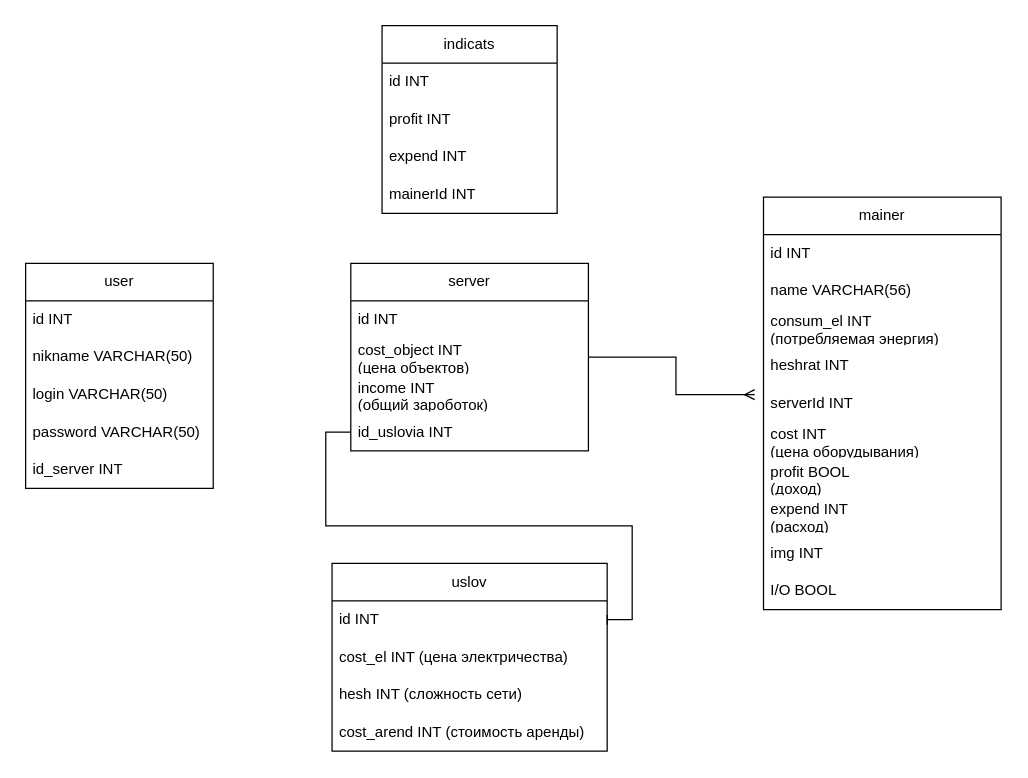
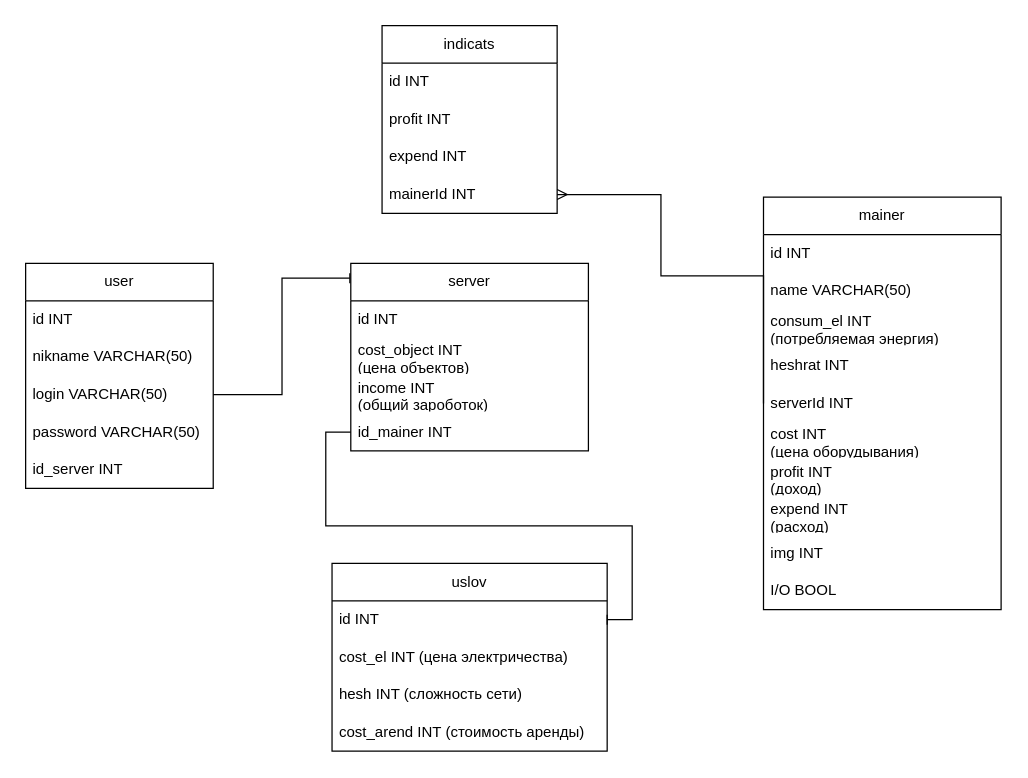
+ <mxCell id="37" style="edgeStyle=orthogonalEdgeStyle;rounded=0;orthogonalLoop=1;jettySize=auto;html=1;exitX=0;exitY=0.5;exitDx=0;exitDy=0;entryX=1;entryY=0.5;entryDx=0;entryDy=0;endArrow=ERmany;endFill=0;" edge="1" parent="1" source="18" target="36"><mxGeometry relative="1" as="geometry"><Array as="points"><mxPoint x="610" y="220" /><mxPoint x="528" y="220" /><mxPoint x="528" y="155" /></Array></mxGeometry></mxCell>
- <mxCell id="15" value="name VARCHAR(56)" style="text;strokeColor=none;fillColor=none;align=left;verticalAlign=middle;spacingLeft=4;spacingRight=4;overflow=hidden;points=[[0,0.5],[1,0.5]];portConstraint=eastwest;rotatable=0;whiteSpace=wrap;html=1;" parent="13" vertex="1"><mxGeometry y="60" width="190" height="30" as="geometry" /></mxCell>
+ <mxCell id="15" value="name VARCHAR(50)" style="text;strokeColor=none;fillColor=none;align=left;verticalAlign=middle;spacingLeft=4;spacingRight=4;overflow=hidden;points=[[0,0.5],[1,0.5]];portConstraint=eastwest;rotatable=0;whiteSpace=wrap;html=1;" parent="13" vertex="1"><mxGeometry y="60" width="190" height="30" as="geometry" /></mxCell>
+ <mxCell id="29" style="edgeStyle=orthogonalEdgeStyle;rounded=0;orthogonalLoop=1;jettySize=auto;html=1;exitX=1;exitY=0.5;exitDx=0;exitDy=0;entryX=-0.004;entryY=0.079;entryDx=0;entryDy=0;entryPerimeter=0;endArrow=baseDash;endFill=0;" parent="1" source="5" target="8" edge="1"><mxGeometry relative="1" as="geometry" /></mxCell>
- <mxCell id="31" style="edgeStyle=orthogonalEdgeStyle;rounded=0;orthogonalLoop=1;jettySize=auto;html=1;exitX=1;exitY=0.5;exitDx=0;exitDy=0;entryX=-0.037;entryY=0.267;entryDx=0;entryDy=0;entryPerimeter=0;endArrow=ERmany;endFill=0;" parent="1" source="10" target="18" edge="1"><mxGeometry relative="1" as="geometry" /></mxCell>
- <mxCell id="12" value="id_uslovia INT" style="text;strokeColor=none;fillColor=none;align=left;verticalAlign=middle;spacingLeft=4;spacingRight=4;overflow=hidden;points=[[0,0.5],[1,0.5]];portConstraint=eastwest;rotatable=0;whiteSpace=wrap;html=1;" parent="8" vertex="1"><mxGeometry y="120" width="190" height="30" as="geometry" /></mxCell>
+ <mxCell id="12" value="id_mainer INT" style="text;strokeColor=none;fillColor=none;align=left;verticalAlign=middle;spacingLeft=4;spacingRight=4;overflow=hidden;points=[[0,0.5],[1,0.5]];portConstraint=eastwest;rotatable=0;whiteSpace=wrap;html=1;" parent="8" vertex="1"><mxGeometry y="120" width="190" height="30" as="geometry" /></mxCell>
- <mxCell id="20" value="profit BOOL&lt;div&gt;(доход)&lt;/div&gt;" style="text;strokeColor=none;fillColor=none;align=left;verticalAlign=middle;spacingLeft=4;spacingRight=4;overflow=hidden;points=[[0,0.5],[1,0.5]];portConstraint=eastwest;rotatable=0;whiteSpace=wrap;html=1;" parent="13" vertex="1"><mxGeometry y="210" width="190" height="30" as="geometry" /></mxCell>
+ <mxCell id="20" value="profit INT&lt;div&gt;(доход)&lt;/div&gt;" style="text;strokeColor=none;fillColor=none;align=left;verticalAlign=middle;spacingLeft=4;spacingRight=4;overflow=hidden;points=[[0,0.5],[1,0.5]];portConstraint=eastwest;rotatable=0;whiteSpace=wrap;html=1;" parent="13" vertex="1"><mxGeometry y="210" width="190" height="30" as="geometry" /></mxCell>
